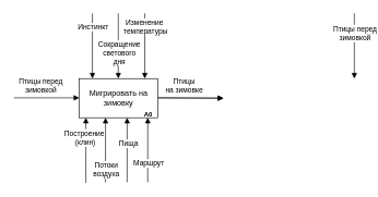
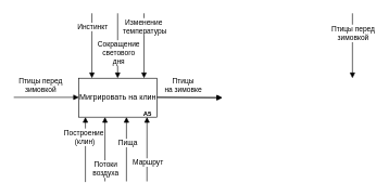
- <mxCell id="2" value="Мигрировать на зимовку" style="rounded=0;whiteSpace=wrap;html=1;" vertex="1" parent="1"><mxGeometry x="120" y="120" width="120" height="60" as="geometry" /></mxCell>
+ <mxCell id="2" value="Мигрировать на клин" style="rounded=0;whiteSpace=wrap;html=1;" vertex="1" parent="1"><mxGeometry x="120" y="120" width="120" height="60" as="geometry" /></mxCell>
- <mxCell id="7" value="&lt;font style=&quot;font-size: 10px&quot;&gt;А0&lt;/font&gt;" style="text;strokeColor=none;fillColor=none;html=1;fontSize=24;fontStyle=1;verticalAlign=middle;align=center;" vertex="1" parent="1"><mxGeometry x="210" y="160" width="30" height="20" as="geometry" /></mxCell>
+ <mxCell id="7" value="&lt;font style=&quot;font-size: 10px&quot;&gt;А5&lt;/font&gt;" style="text;strokeColor=none;fillColor=none;html=1;fontSize=24;fontStyle=1;verticalAlign=middle;align=center;" vertex="1" parent="1"><mxGeometry x="210" y="160" width="30" height="20" as="geometry" /></mxCell>
